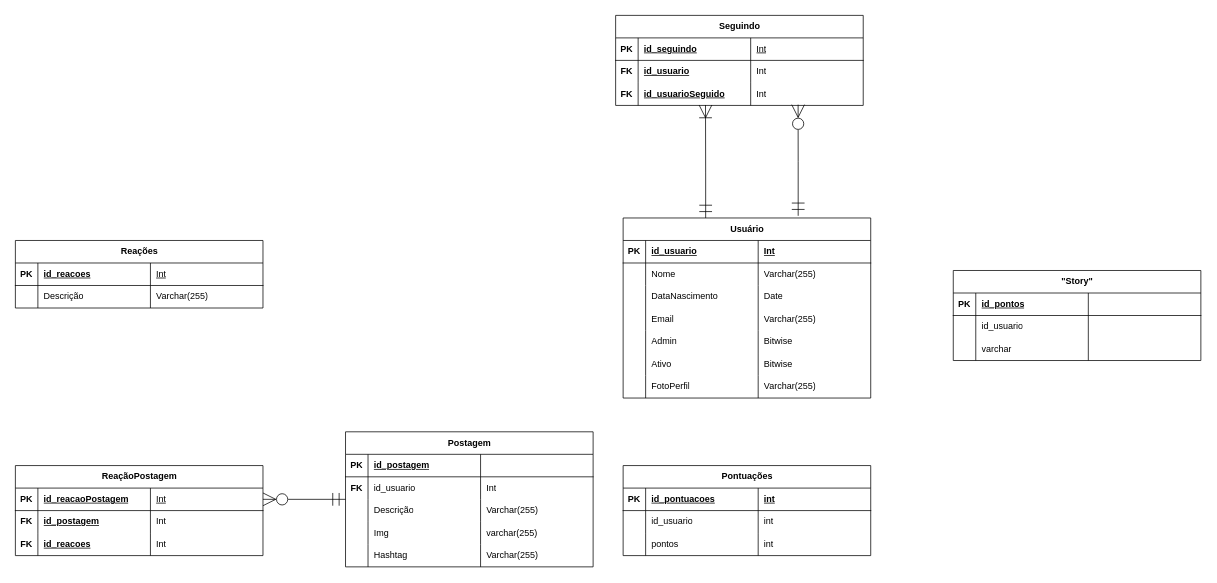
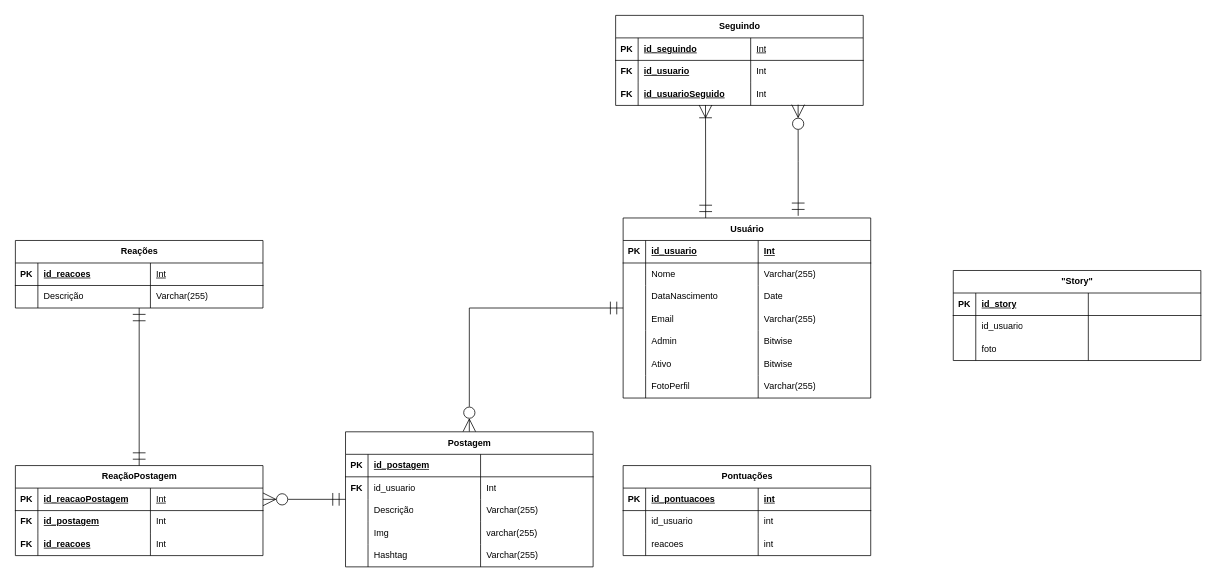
- <mxCell id="108" value="id_pontos" style="shape=partialRectangle;connectable=0;fillColor=none;top=0;left=0;bottom=0;right=0;align=left;spacingLeft=6;fontStyle=5;overflow=hidden;whiteSpace=wrap;html=1;" parent="106" vertex="1"><mxGeometry x="30" width="150" height="30" as="geometry"><mxRectangle width="150" height="30" as="alternateBounds" /></mxGeometry></mxCell>
+ <mxCell id="108" value="id_story" style="shape=partialRectangle;connectable=0;fillColor=none;top=0;left=0;bottom=0;right=0;align=left;spacingLeft=6;fontStyle=5;overflow=hidden;whiteSpace=wrap;html=1;" parent="106" vertex="1"><mxGeometry x="30" width="150" height="30" as="geometry"><mxRectangle width="150" height="30" as="alternateBounds" /></mxGeometry></mxCell>
- <mxCell id="116" value="varchar" style="shape=partialRectangle;connectable=0;fillColor=none;top=0;left=0;bottom=0;right=0;align=left;spacingLeft=6;overflow=hidden;whiteSpace=wrap;html=1;" parent="114" vertex="1"><mxGeometry x="30" width="150" height="30" as="geometry"><mxRectangle width="150" height="30" as="alternateBounds" /></mxGeometry></mxCell>
+ <mxCell id="116" value="foto" style="shape=partialRectangle;connectable=0;fillColor=none;top=0;left=0;bottom=0;right=0;align=left;spacingLeft=6;overflow=hidden;whiteSpace=wrap;html=1;" parent="114" vertex="1"><mxGeometry x="30" width="150" height="30" as="geometry"><mxRectangle width="150" height="30" as="alternateBounds" /></mxGeometry></mxCell>
+ <mxCell id="2" style="edgeStyle=orthogonalEdgeStyle;rounded=0;orthogonalLoop=1;jettySize=auto;html=1;entryX=0.5;entryY=0;entryDx=0;entryDy=0;endArrow=ERzeroToMany;endFill=0;startSize=15;endSize=15;startArrow=ERmandOne;startFill=0;" parent="1" source="4" target="34" edge="1"><mxGeometry relative="1" as="geometry" /></mxCell>
+ <mxCell id="81" style="edgeStyle=orthogonalEdgeStyle;rounded=0;orthogonalLoop=1;jettySize=auto;html=1;startArrow=ERmandOne;startFill=0;endSize=15;startSize=15;endArrow=ERmandOne;endFill=0;" parent="1" source="82" target="68" edge="1"><mxGeometry relative="1" as="geometry" /></mxCell>
- <mxCell id="66" value="pontos" style="shape=partialRectangle;connectable=0;fillColor=none;top=0;left=0;bottom=0;right=0;align=left;spacingLeft=6;overflow=hidden;whiteSpace=wrap;html=1;" parent="64" vertex="1"><mxGeometry x="30" width="150" height="30" as="geometry"><mxRectangle width="150" height="30" as="alternateBounds" /></mxGeometry></mxCell>
+ <mxCell id="66" value="reacoes" style="shape=partialRectangle;connectable=0;fillColor=none;top=0;left=0;bottom=0;right=0;align=left;spacingLeft=6;overflow=hidden;whiteSpace=wrap;html=1;" parent="64" vertex="1"><mxGeometry x="30" width="150" height="30" as="geometry"><mxRectangle width="150" height="30" as="alternateBounds" /></mxGeometry></mxCell>
